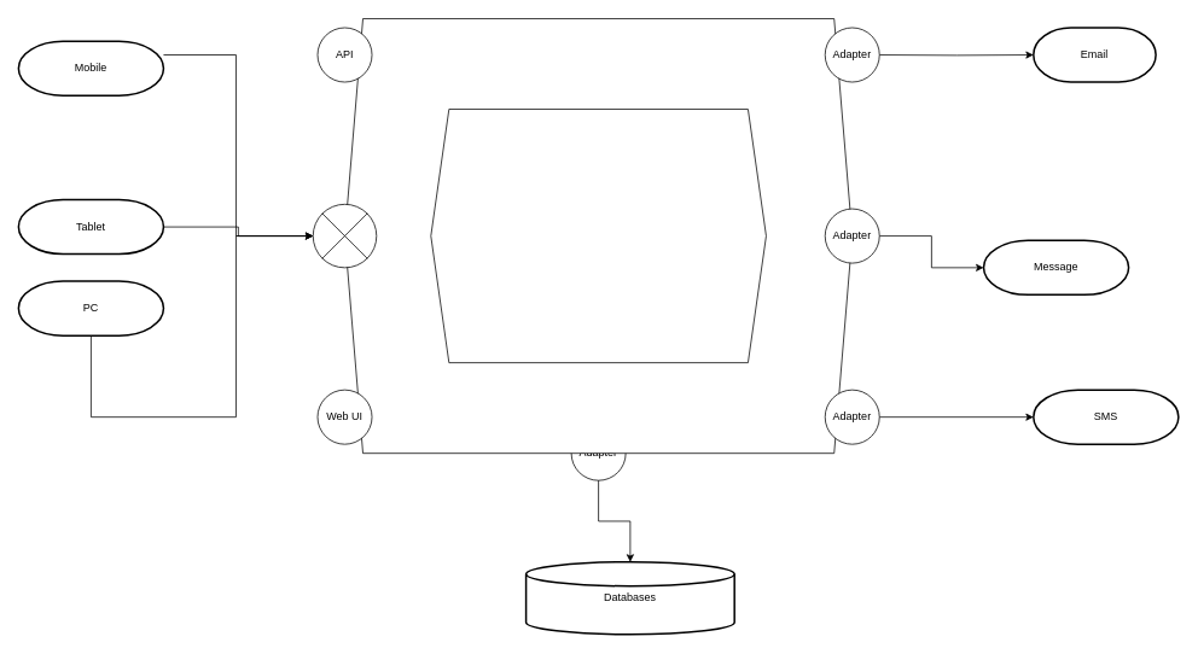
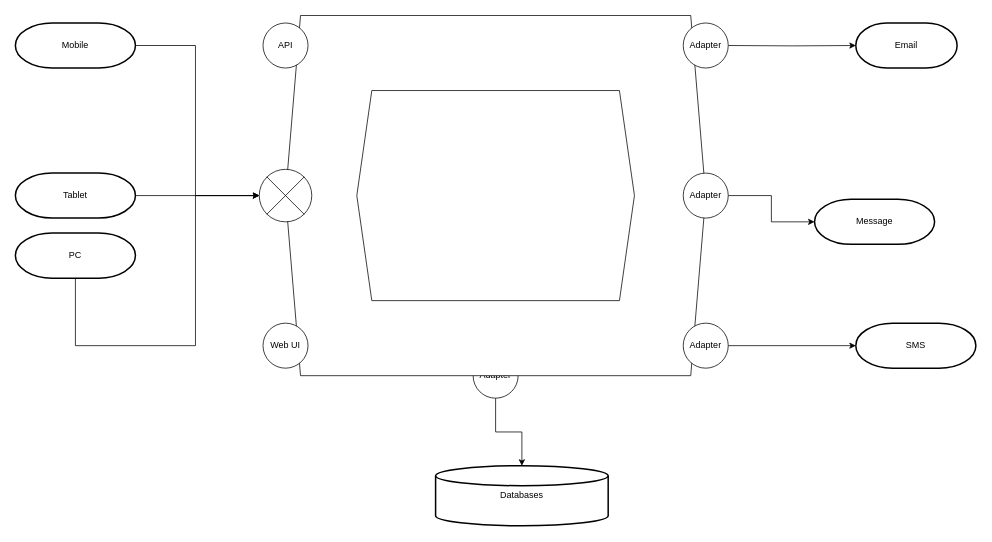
- <mxCell id="10" value="Mobile" style="strokeWidth=2;html=1;shape=mxgraph.flowchart.terminator;whiteSpace=wrap;" parent="1" vertex="1"><mxGeometry x="20" y="45" width="160" height="60" as="geometry" /></mxCell>
+ <mxCell id="10" value="Mobile" style="strokeWidth=2;html=1;shape=mxgraph.flowchart.terminator;whiteSpace=wrap;" parent="1" vertex="1"><mxGeometry x="20" y="30" width="160" height="60" as="geometry" /></mxCell>
- <mxCell id="8" value="Tablet" style="strokeWidth=2;html=1;shape=mxgraph.flowchart.terminator;whiteSpace=wrap;" parent="1" vertex="1"><mxGeometry x="20" y="220" width="160" height="60" as="geometry" /></mxCell>
+ <mxCell id="8" value="Tablet" style="strokeWidth=2;html=1;shape=mxgraph.flowchart.terminator;whiteSpace=wrap;" parent="1" vertex="1"><mxGeometry x="20" y="230" width="160" height="60" as="geometry" /></mxCell>
